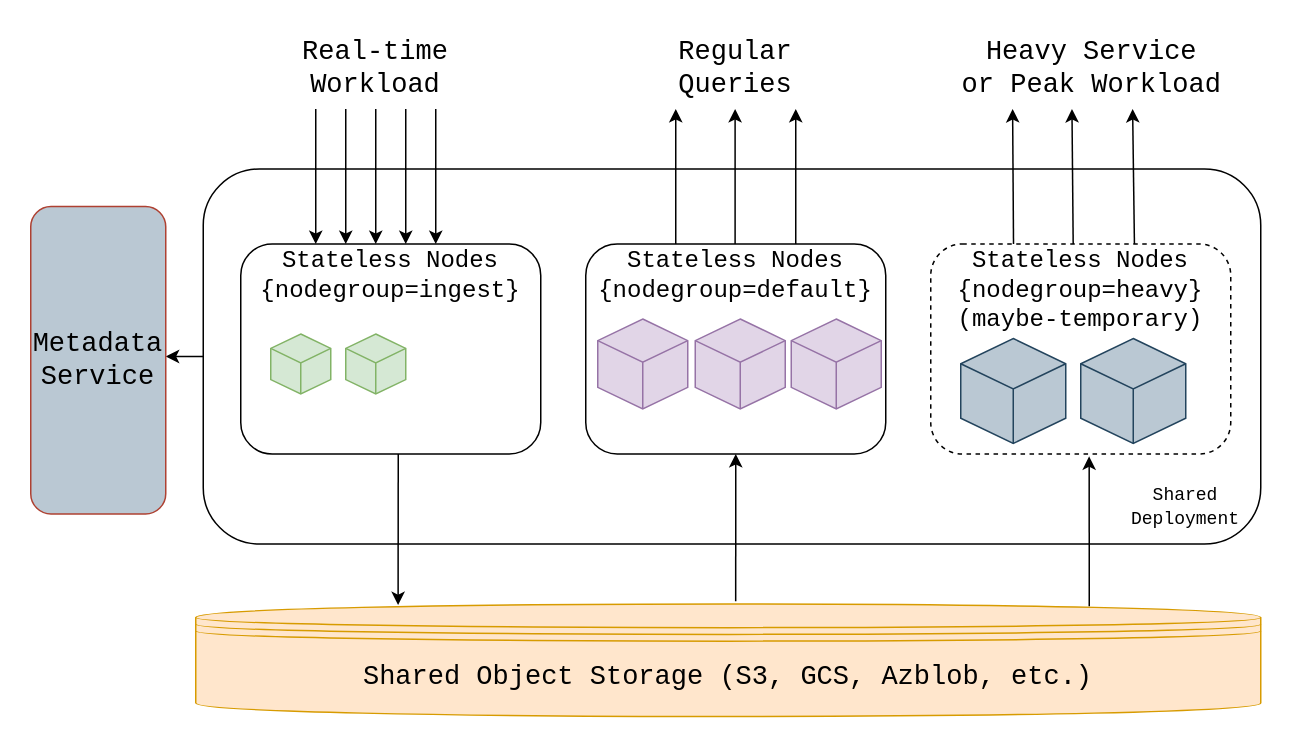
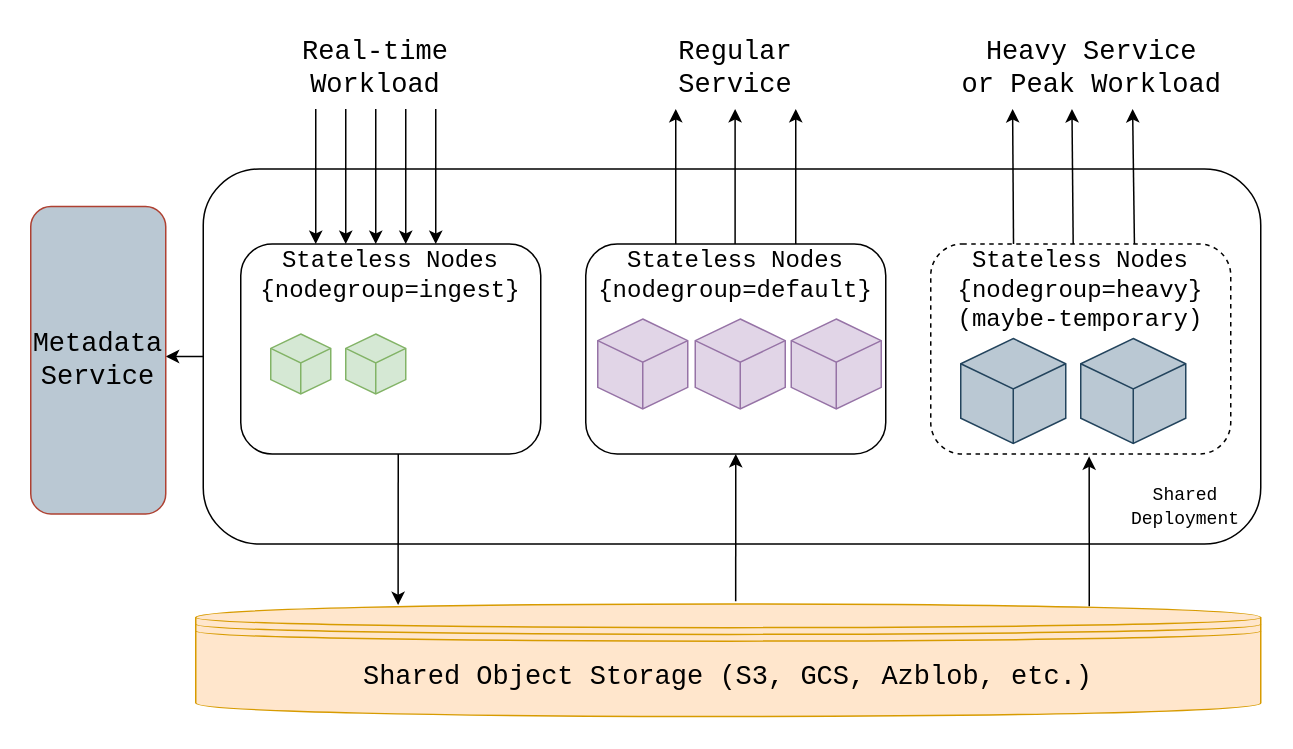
- <mxCell id="12" value="&lt;font face=&quot;Courier New&quot; style=&quot;font-size: 18px;&quot;&gt;Regular Queries&lt;/font&gt;" style="text;html=1;align=center;verticalAlign=middle;whiteSpace=wrap;rounded=0;" parent="1" vertex="1"><mxGeometry x="420" y="20" width="140" height="50" as="geometry" /></mxCell>
+ <mxCell id="12" value="&lt;font face=&quot;Courier New&quot; style=&quot;font-size: 18px;&quot;&gt;Regular Service&lt;/font&gt;" style="text;html=1;align=center;verticalAlign=middle;whiteSpace=wrap;rounded=0;" parent="1" vertex="1"><mxGeometry x="420" y="20" width="140" height="50" as="geometry" /></mxCell>
